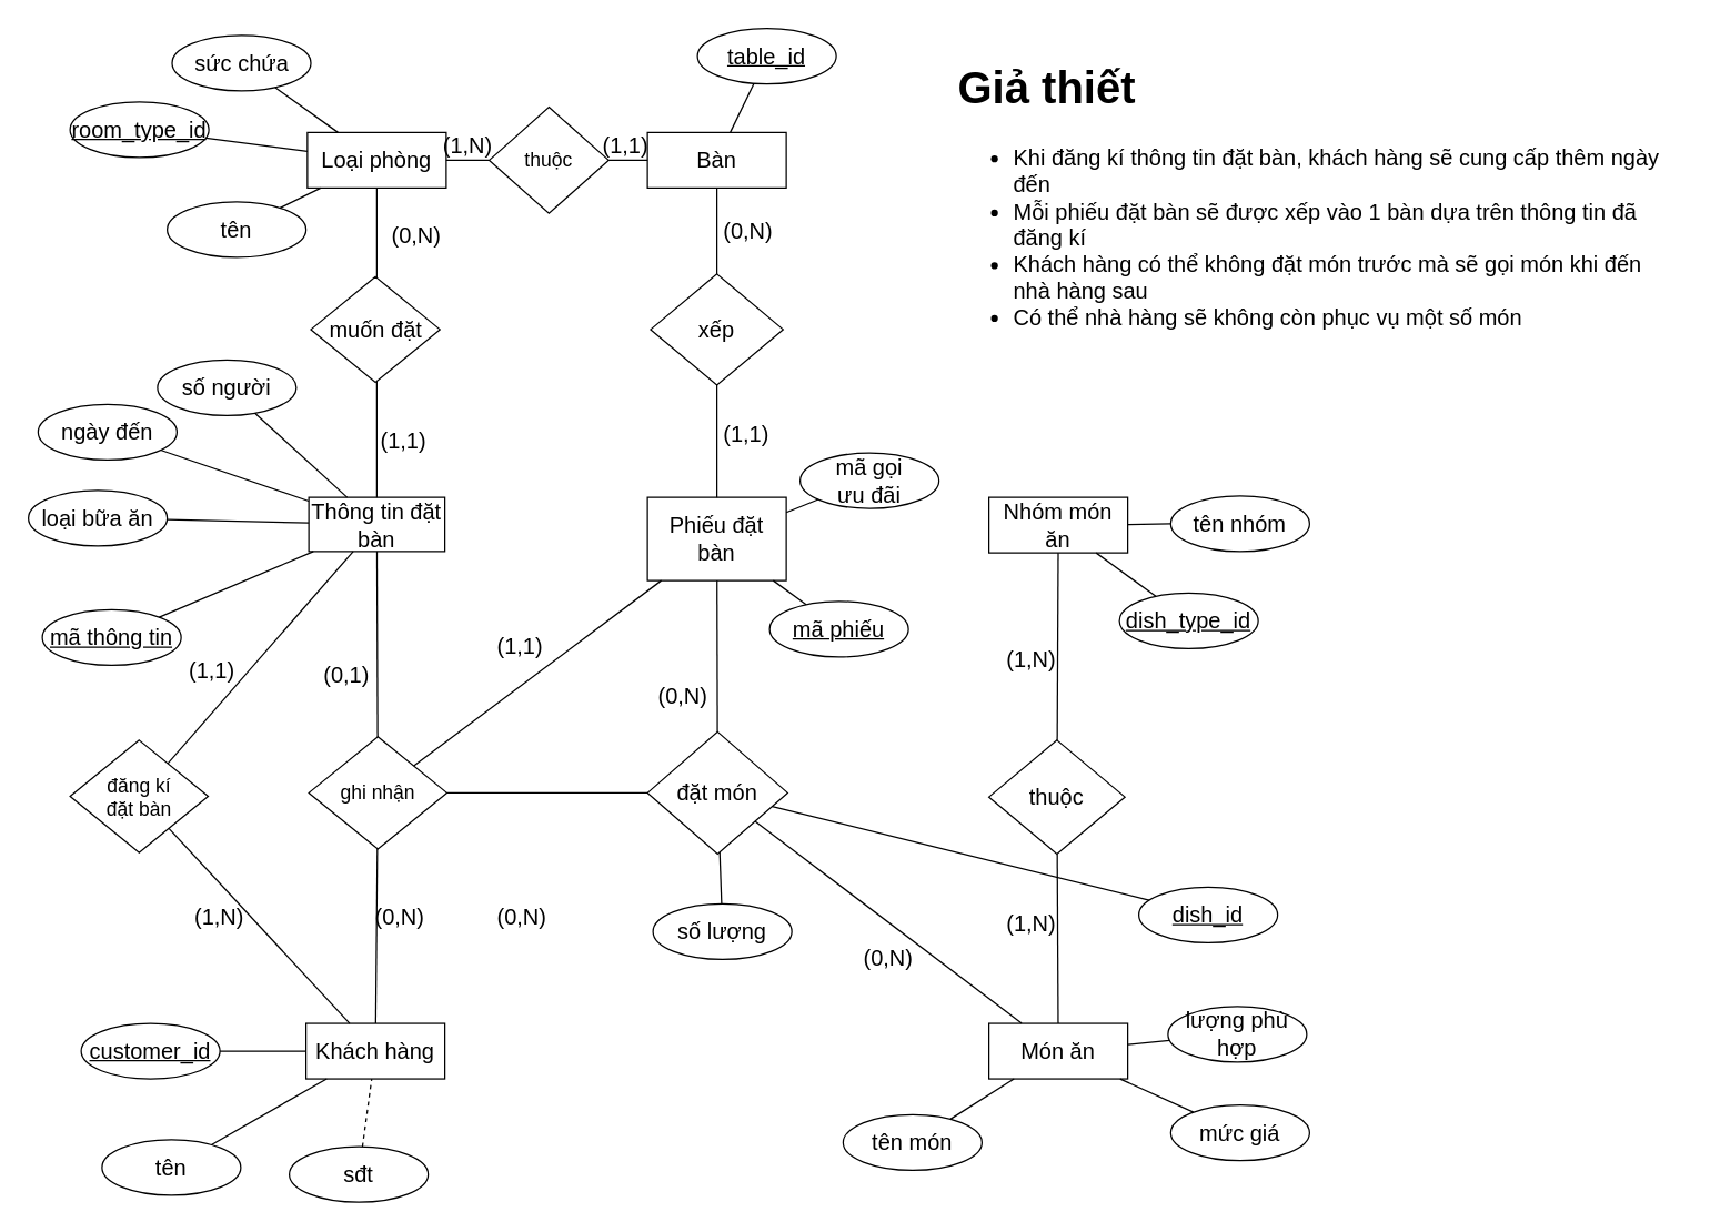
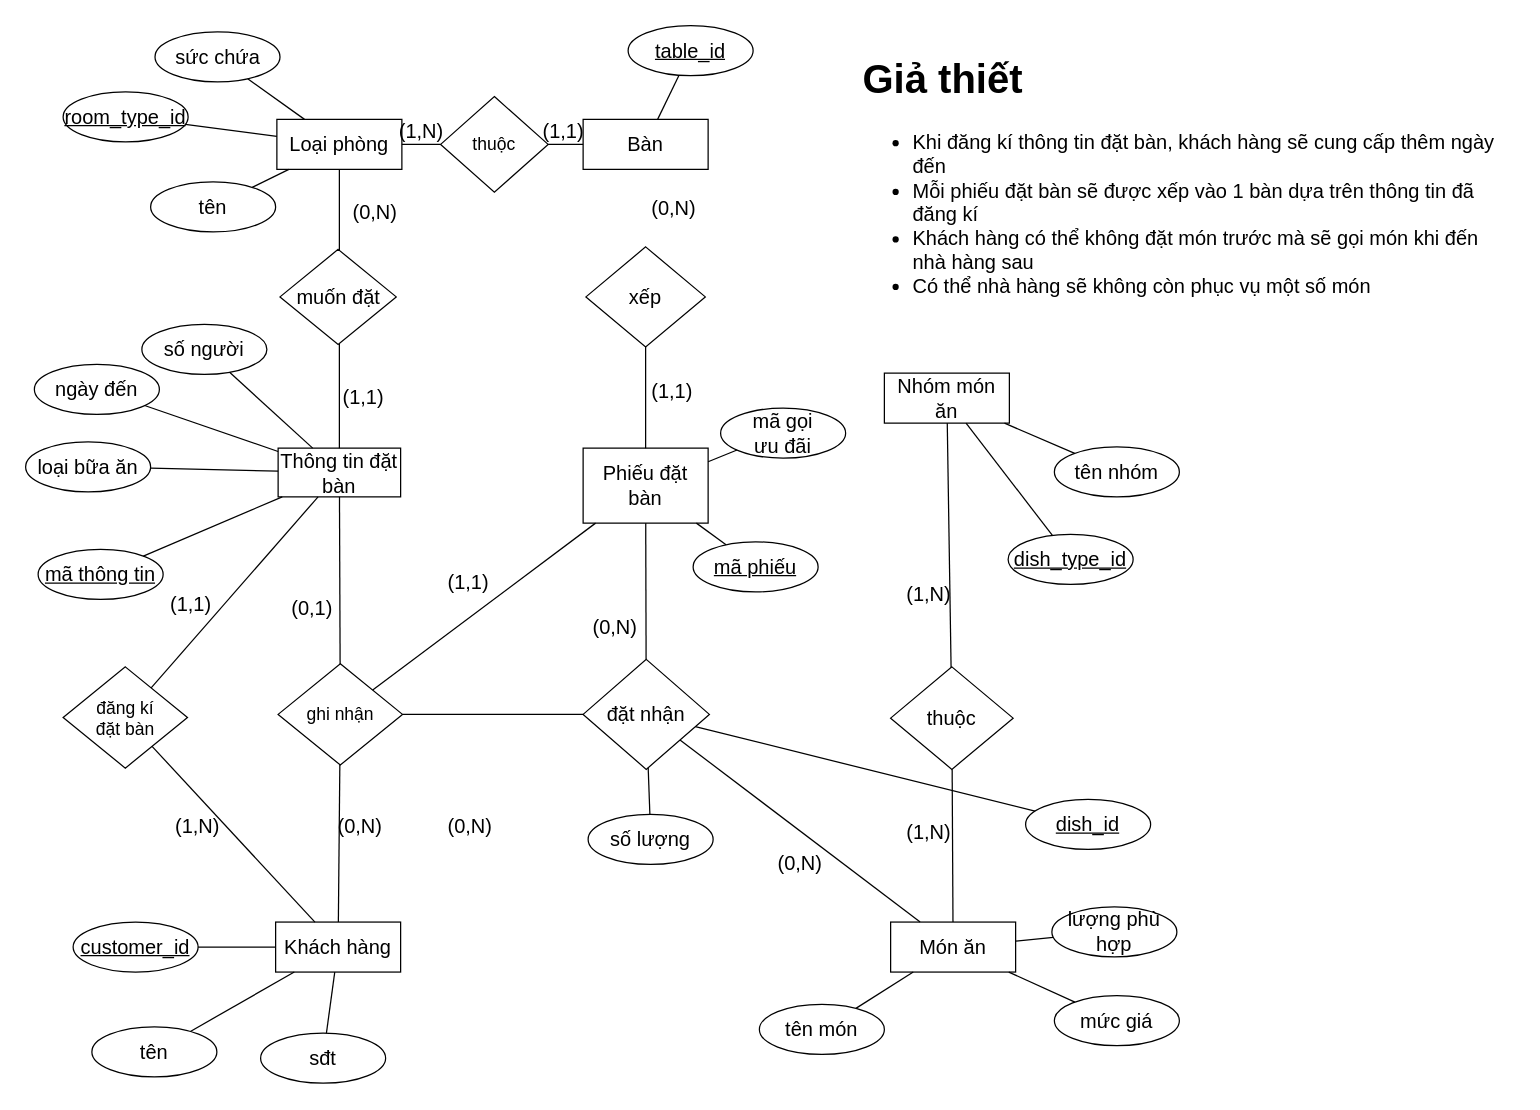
- <mxCell id="23" value="" style="endArrow=none;html=1;rounded=0;fontSize=12;startSize=8;endSize=8;curved=1;" edge="1" parent="1" source="25" target="20"><mxGeometry relative="1" as="geometry"><mxPoint x="440" y="302" as="sourcePoint" /><mxPoint x="600" y="302" as="targetPoint" /></mxGeometry></mxCell>
- <mxCell id="5" value="Nhóm món ăn" style="whiteSpace=wrap;html=1;align=center;fontSize=16;" vertex="1" parent="1"><mxGeometry x="712" y="358" width="100" height="40" as="geometry" /></mxCell>
+ <mxCell id="5" value="Nhóm món ăn" style="whiteSpace=wrap;html=1;align=center;fontSize=16;" vertex="1" parent="1"><mxGeometry x="707" y="298" width="100" height="40" as="geometry" /></mxCell>
- <mxCell id="17" value="đặt món" style="shape=rhombus;perimeter=rhombusPerimeter;whiteSpace=wrap;html=1;align=center;fontSize=16;" vertex="1" parent="1"><mxGeometry x="466" y="527" width="101" height="88" as="geometry" /></mxCell>
+ <mxCell id="17" value="đặt nhận" style="shape=rhombus;perimeter=rhombusPerimeter;whiteSpace=wrap;html=1;align=center;fontSize=16;" vertex="1" parent="1"><mxGeometry x="466" y="527" width="101" height="88" as="geometry" /></mxCell>
- <mxCell id="50" value="" style="endArrow=none;html=1;rounded=0;fontSize=12;startSize=8;endSize=8;curved=1;dashed=1;" edge="1" parent="1" source="42" target="3"><mxGeometry relative="1" as="geometry"><mxPoint x="178" y="777" as="sourcePoint" /><mxPoint x="240" y="777" as="targetPoint" /></mxGeometry></mxCell>
+ <mxCell id="50" value="" style="endArrow=none;html=1;rounded=0;fontSize=12;startSize=8;endSize=8;curved=1;" edge="1" parent="1" source="42" target="3"><mxGeometry relative="1" as="geometry"><mxPoint x="178" y="777" as="sourcePoint" /><mxPoint x="240" y="777" as="targetPoint" /></mxGeometry></mxCell>
